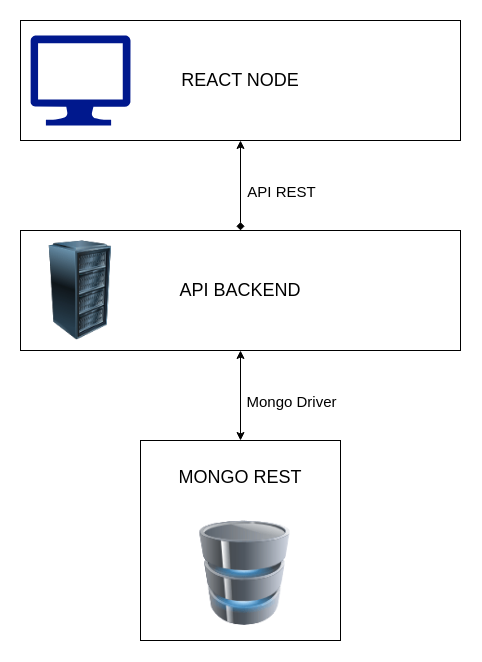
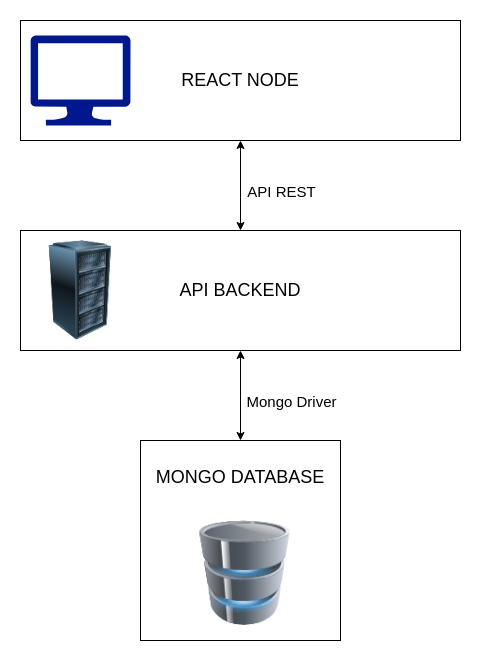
- <mxCell id="8" value="" style="endArrow=diamond;startArrow=classic;html=1;entryX=0.5;entryY=0;entryDx=0;entryDy=0;" edge="1" parent="1" source="2" target="3"><mxGeometry width="50" height="50" relative="1" as="geometry"><mxPoint x="240" y="190" as="sourcePoint" /><mxPoint x="240" y="210.711" as="targetPoint" /></mxGeometry></mxCell>
+ <mxCell id="8" value="" style="endArrow=classic;startArrow=classic;html=1;entryX=0.5;entryY=0;entryDx=0;entryDy=0;" edge="1" parent="1" source="2" target="3"><mxGeometry width="50" height="50" relative="1" as="geometry"><mxPoint x="240" y="190" as="sourcePoint" /><mxPoint x="240" y="210.711" as="targetPoint" /></mxGeometry></mxCell>
- <mxCell id="4" value="&lt;font style=&quot;font-size: 18px&quot;&gt;MONGO REST&lt;/font&gt;" style="rounded=0;whiteSpace=wrap;html=1;horizontal=1;verticalAlign=top;spacingTop=20;" vertex="1" parent="1"><mxGeometry x="140" y="440" width="200" height="200" as="geometry" /></mxCell>
+ <mxCell id="4" value="&lt;font style=&quot;font-size: 18px&quot;&gt;MONGO DATABASE&lt;/font&gt;" style="rounded=0;whiteSpace=wrap;html=1;horizontal=1;verticalAlign=top;spacingTop=20;" vertex="1" parent="1"><mxGeometry x="140" y="440" width="200" height="200" as="geometry" /></mxCell>
